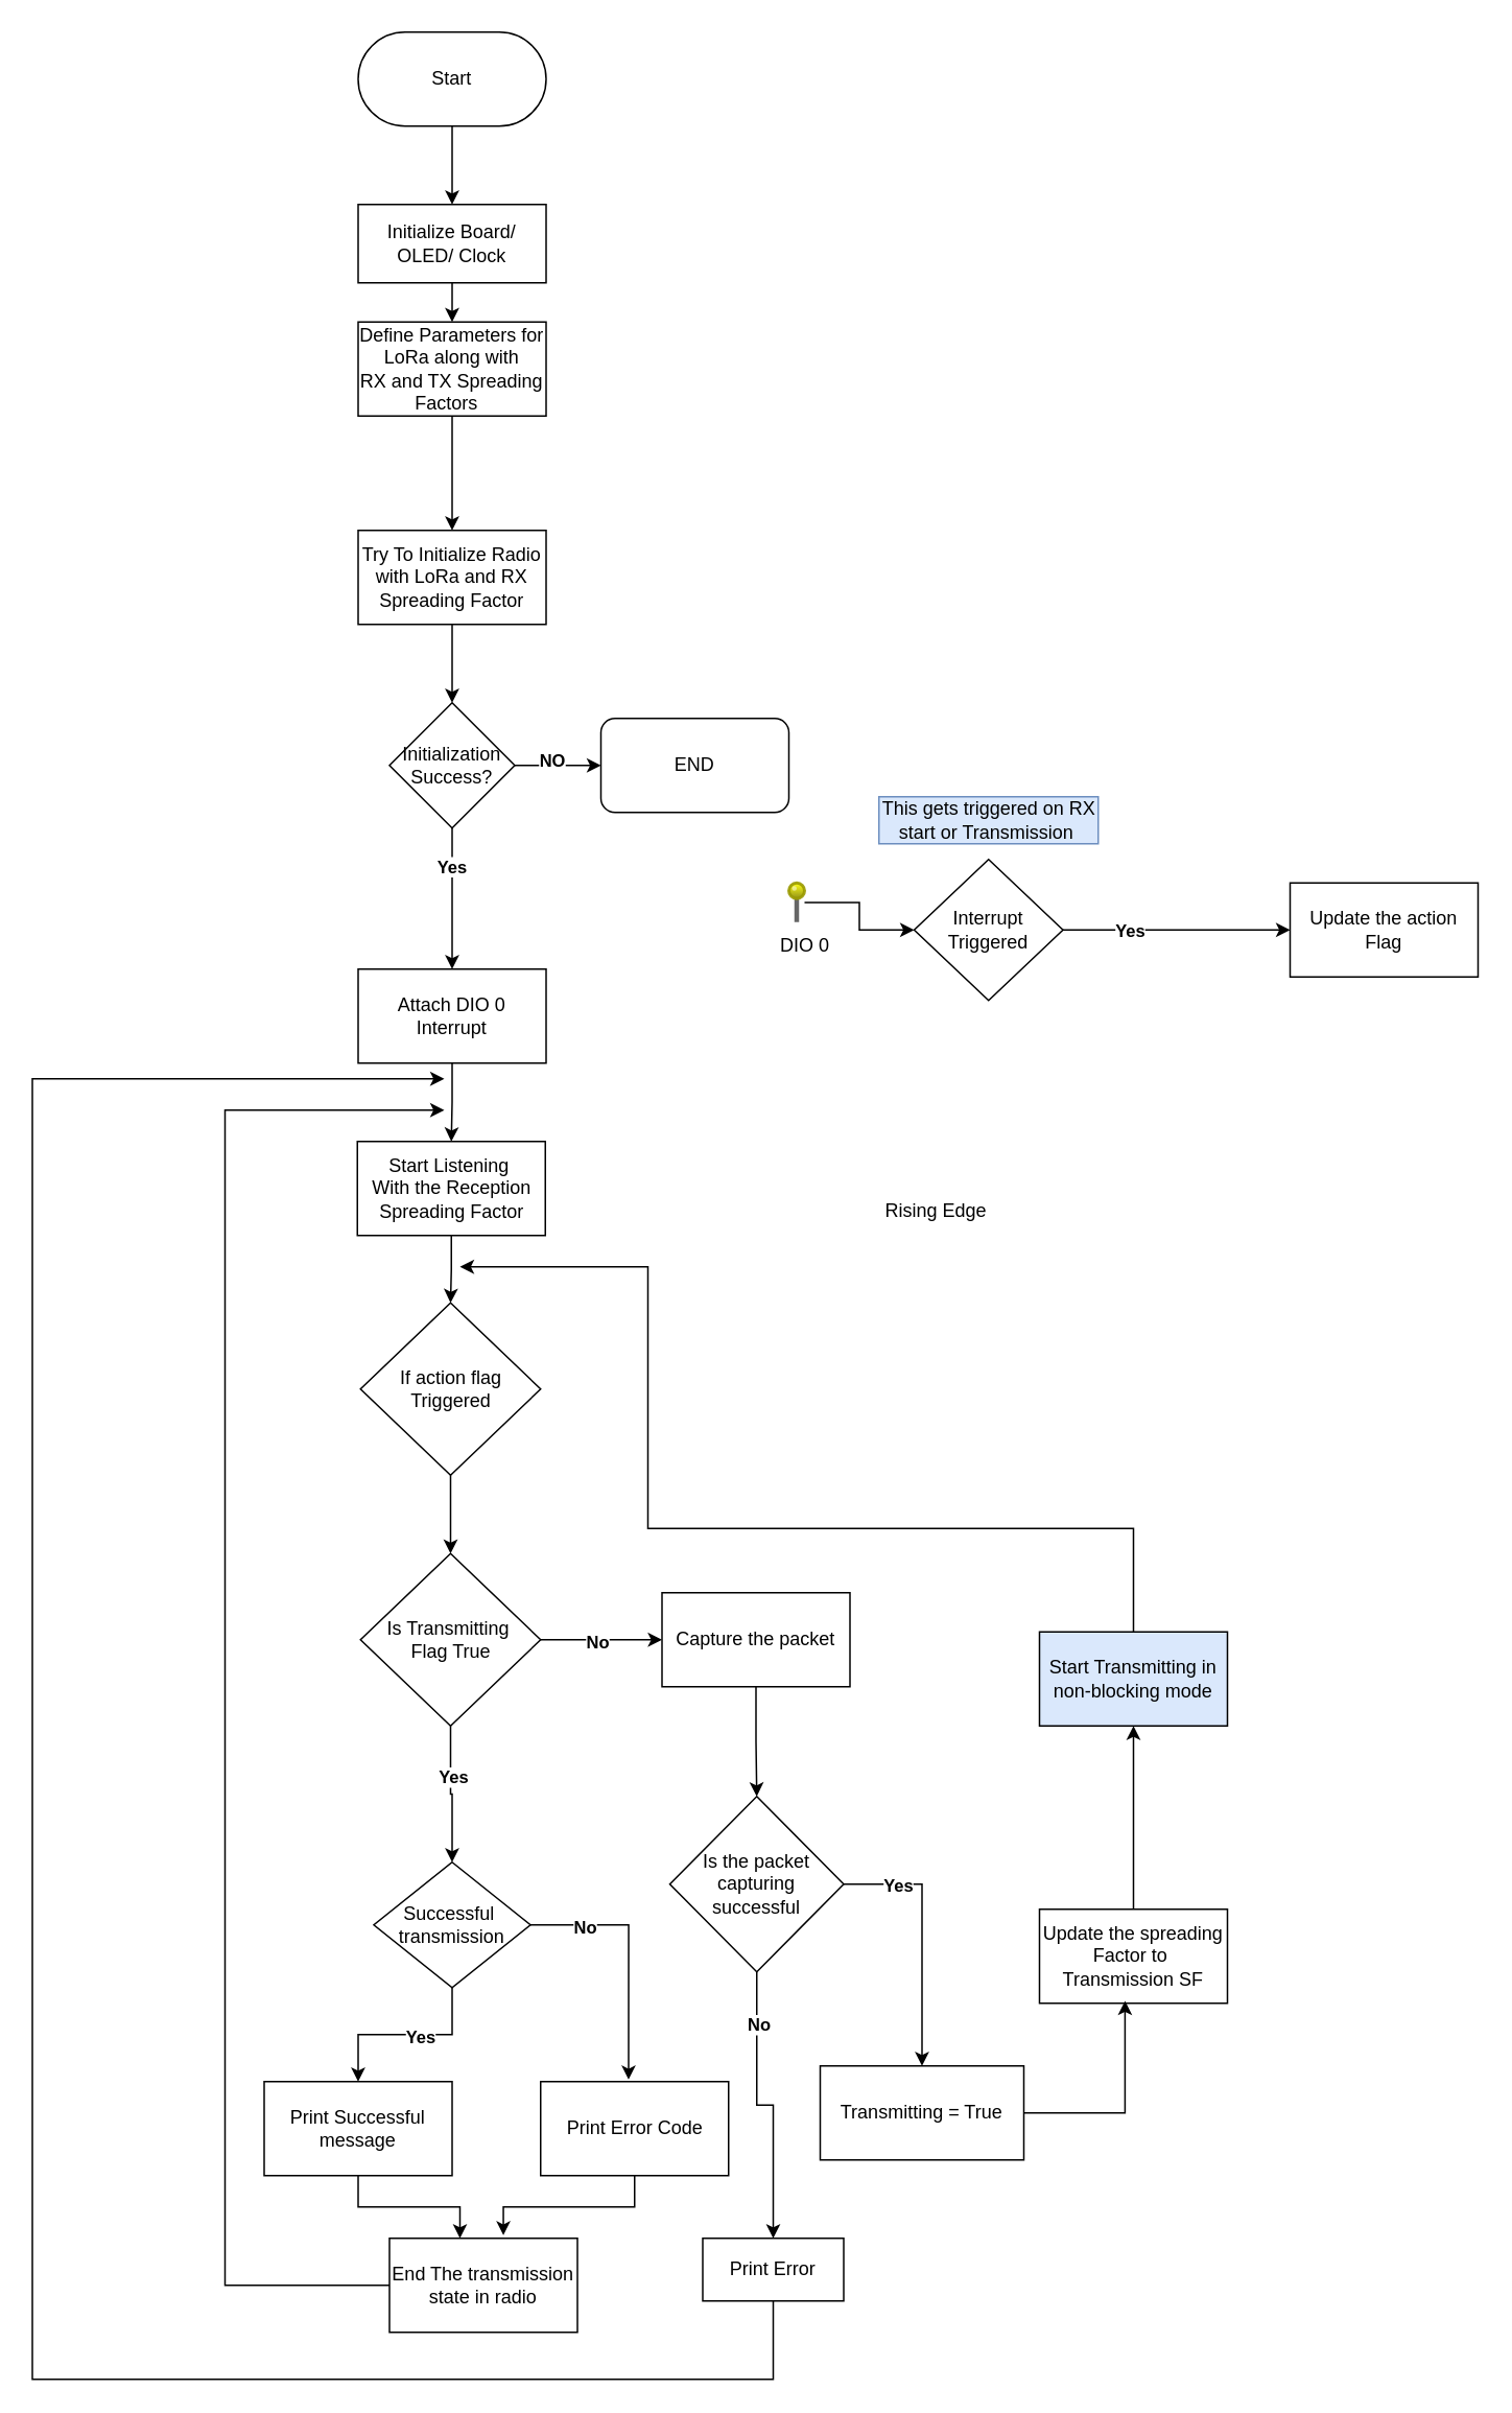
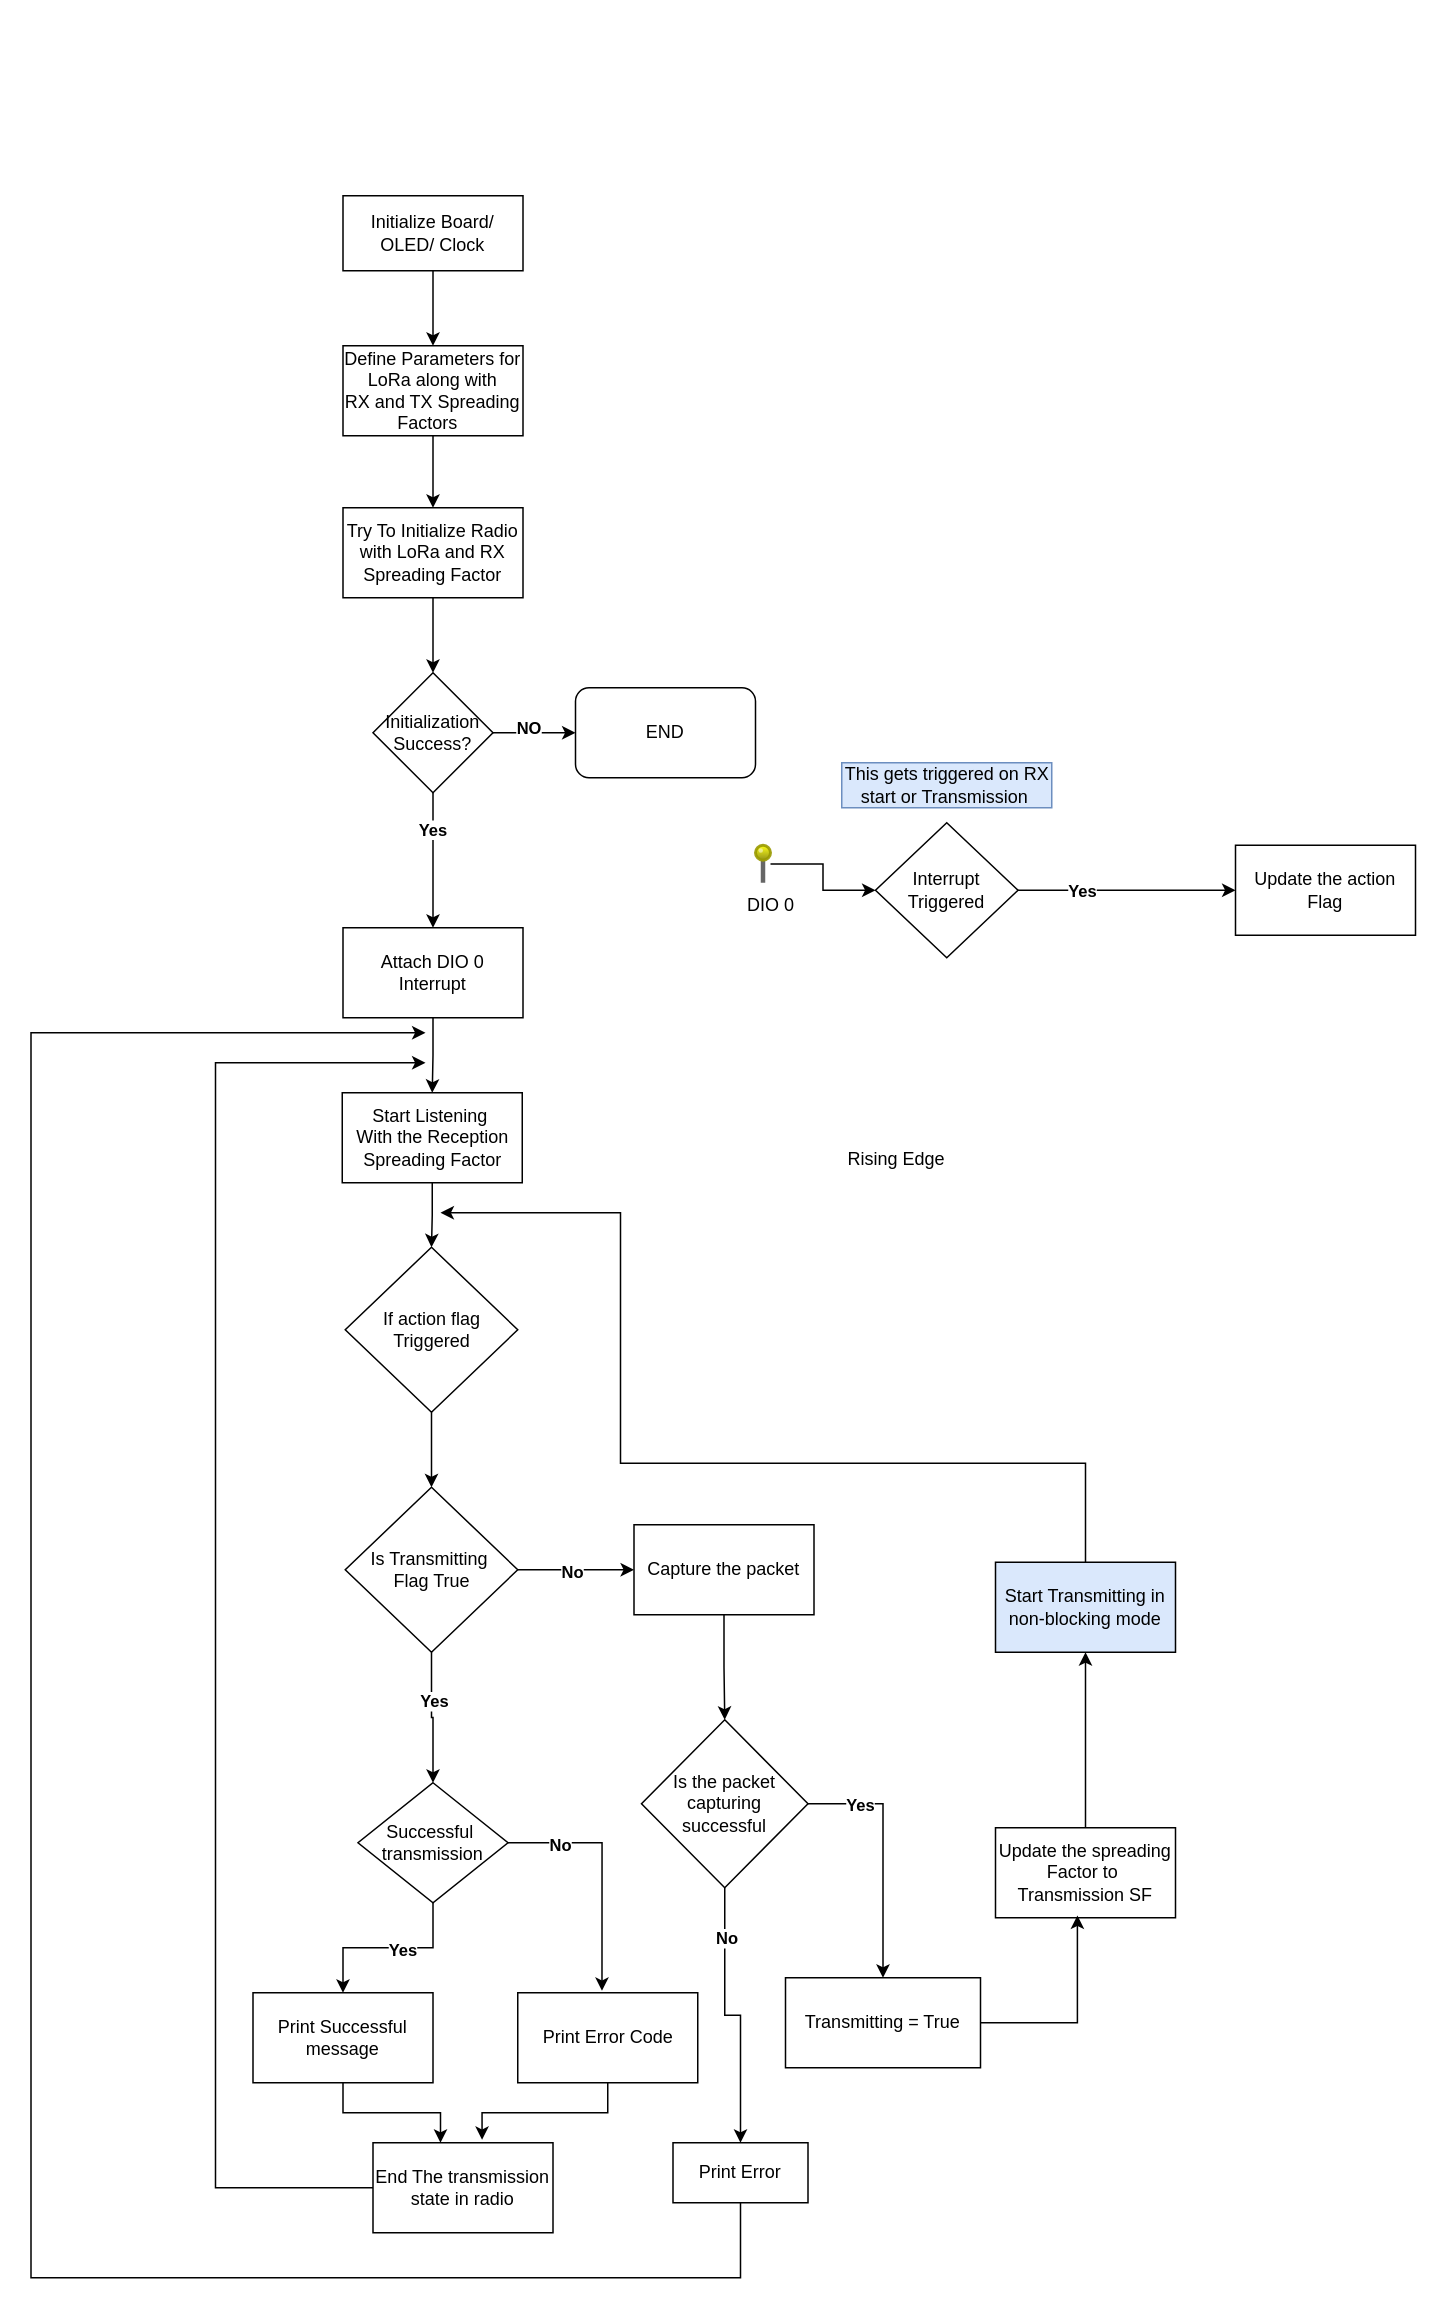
- <mxCell id="3" value="Start" style="rounded=1;whiteSpace=wrap;html=1;arcSize=50;" parent="1" vertex="1"><mxGeometry x="228" y="20" width="120" height="60" as="geometry" /></mxCell>
- <mxCell id="2" style="edgeStyle=orthogonalEdgeStyle;rounded=0;orthogonalLoop=1;jettySize=auto;html=1;" parent="1" source="3" target="5" edge="1"><mxGeometry relative="1" as="geometry" /></mxCell>
- <mxCell id="7" value="Define Parameters for LoRa along with&lt;br&gt;RX and TX Spreading Factors&amp;nbsp;&amp;nbsp;" style="whiteSpace=wrap;html=1;rounded=0;" parent="1" vertex="1"><mxGeometry x="228" y="205" width="120" height="60" as="geometry" /></mxCell>
+ <mxCell id="7" value="Define Parameters for LoRa along with&lt;br&gt;RX and TX Spreading Factors&amp;nbsp;&amp;nbsp;" style="whiteSpace=wrap;html=1;rounded=0;" parent="1" vertex="1"><mxGeometry x="228" y="230" width="120" height="60" as="geometry" /></mxCell>
